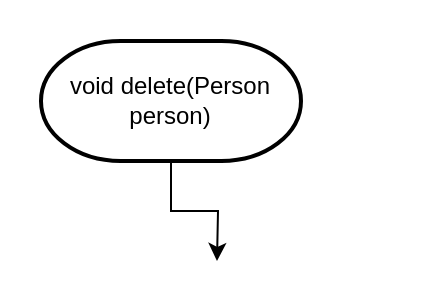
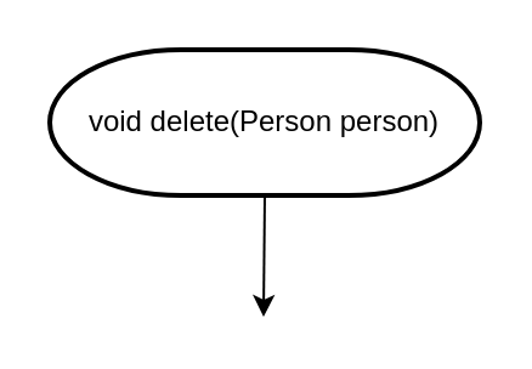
- <mxCell id="3" value="&lt;span style=&quot;text-align: left&quot;&gt;void delete(Person person)&lt;/span&gt;" style="strokeWidth=2;html=1;shape=mxgraph.flowchart.terminator;whiteSpace=wrap;" parent="1" vertex="1"><mxGeometry x="20" y="20" width="130" height="60" as="geometry" /></mxCell>
+ <mxCell id="3" value="&lt;span style=&quot;text-align: left&quot;&gt;void delete(Person person)&lt;/span&gt;" style="strokeWidth=2;html=1;shape=mxgraph.flowchart.terminator;whiteSpace=wrap;" parent="1" vertex="1"><mxGeometry x="20" y="20" width="177" height="60" as="geometry" /></mxCell>
